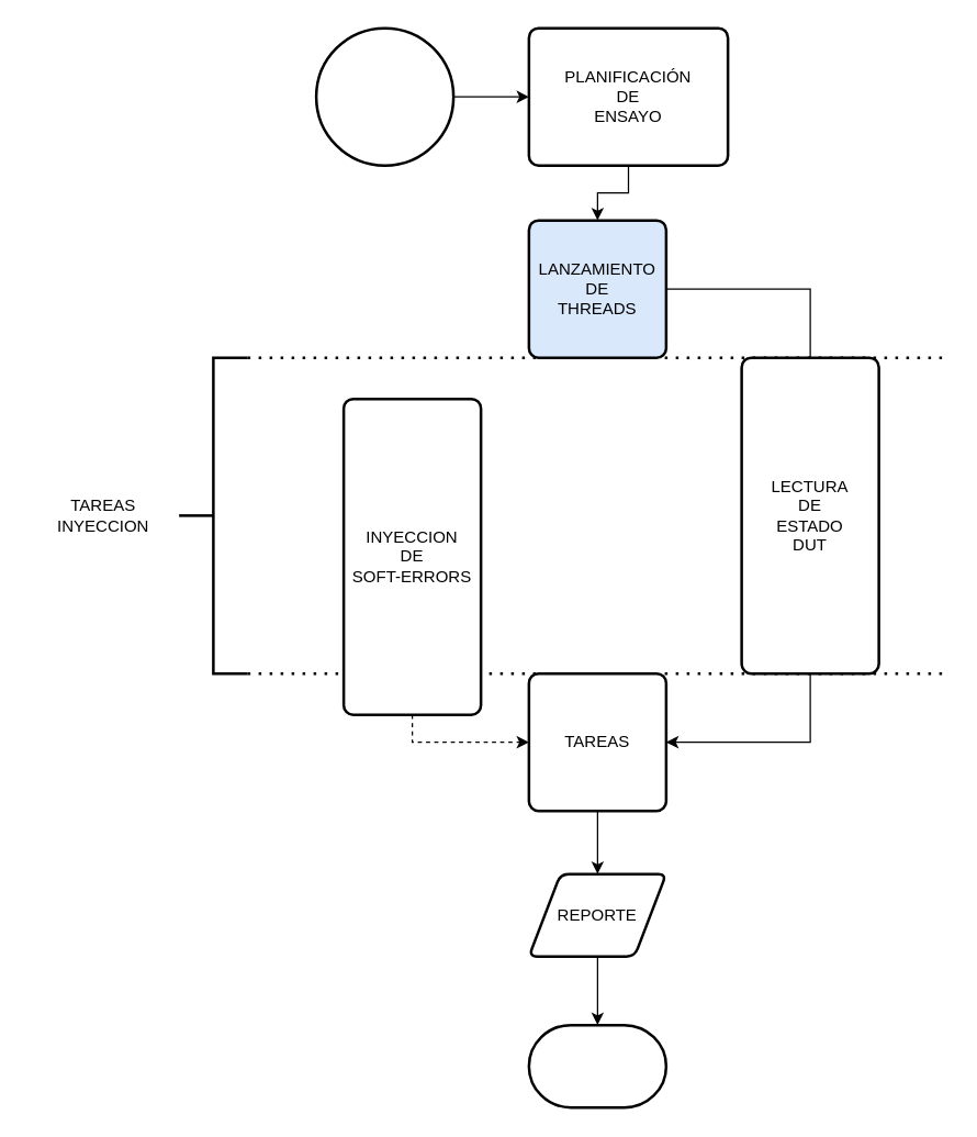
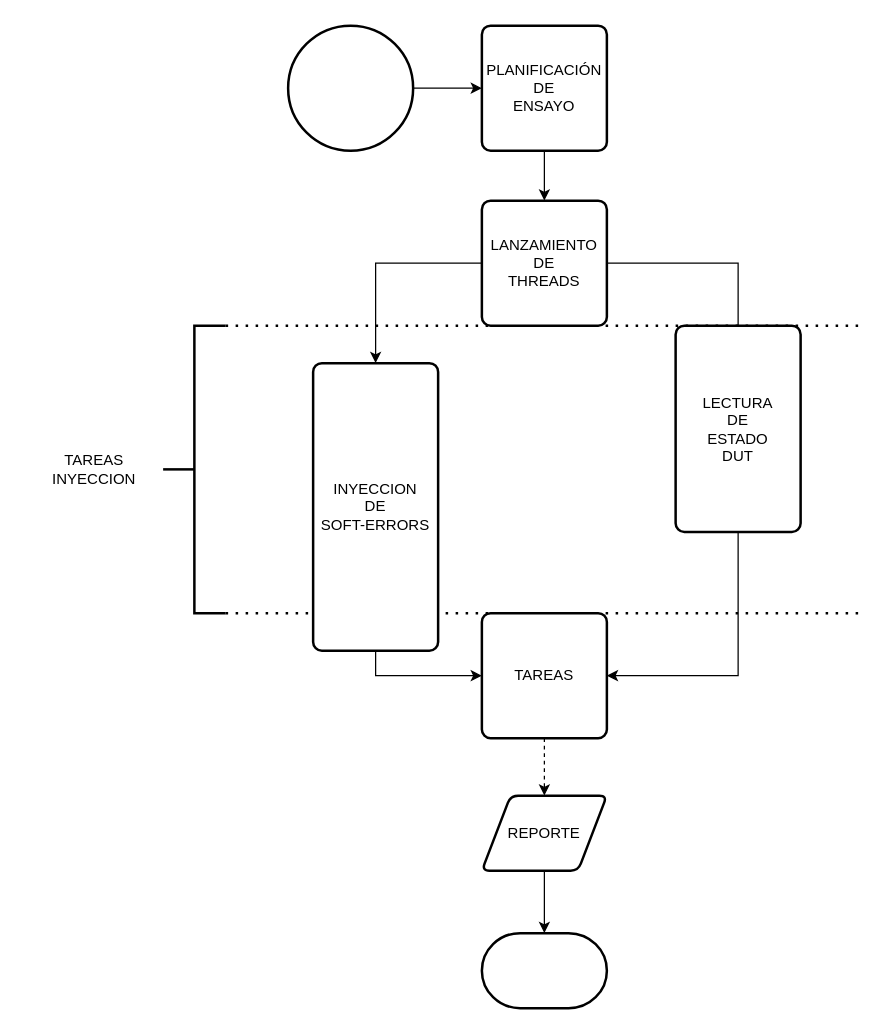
- <mxCell id="12" value="&lt;div&gt;PLANIFICACIÓN&lt;/div&gt;&lt;div&gt;DE&lt;/div&gt;&lt;div&gt;ENSAYO&lt;br&gt;&lt;/div&gt;" style="rounded=1;whiteSpace=wrap;html=1;absoluteArcSize=1;arcSize=14;strokeWidth=2;" vertex="1" parent="1"><mxGeometry x="385" y="20" width="145" height="100" as="geometry" /></mxCell>
+ <mxCell id="12" value="&lt;div&gt;PLANIFICACIÓN&lt;/div&gt;&lt;div&gt;DE&lt;/div&gt;&lt;div&gt;ENSAYO&lt;br&gt;&lt;/div&gt;" style="rounded=1;whiteSpace=wrap;html=1;absoluteArcSize=1;arcSize=14;strokeWidth=2;" vertex="1" parent="1"><mxGeometry x="385" y="20" width="100" height="100" as="geometry" /></mxCell>
+ <mxCell id="17" style="edgeStyle=orthogonalEdgeStyle;rounded=0;orthogonalLoop=1;jettySize=auto;html=1;exitX=0;exitY=0.5;exitDx=0;exitDy=0;entryX=0.5;entryY=0;entryDx=0;entryDy=0;" edge="1" parent="1" source="19" target="14"><mxGeometry relative="1" as="geometry" /></mxCell>
- <mxCell id="19" value="&lt;div&gt;LANZAMIENTO&lt;/div&gt;&lt;div&gt;DE&lt;/div&gt;&lt;div&gt;THREADS&lt;br&gt;&lt;/div&gt;" style="rounded=1;whiteSpace=wrap;html=1;absoluteArcSize=1;arcSize=14;strokeWidth=2;fillColor=#dae8fc;" vertex="1" parent="1"><mxGeometry x="385" y="160" width="100" height="100" as="geometry" /></mxCell>
+ <mxCell id="19" value="&lt;div&gt;LANZAMIENTO&lt;/div&gt;&lt;div&gt;DE&lt;/div&gt;&lt;div&gt;THREADS&lt;br&gt;&lt;/div&gt;" style="rounded=1;whiteSpace=wrap;html=1;absoluteArcSize=1;arcSize=14;strokeWidth=2;" vertex="1" parent="1"><mxGeometry x="385" y="160" width="100" height="100" as="geometry" /></mxCell>
- <mxCell id="16" value="&lt;div&gt;LECTURA&lt;/div&gt;&lt;div&gt;DE&lt;/div&gt;&lt;div&gt;ESTADO&lt;/div&gt;&lt;div&gt;DUT&lt;br&gt;&lt;/div&gt;" style="rounded=1;whiteSpace=wrap;html=1;absoluteArcSize=1;arcSize=14;strokeWidth=2;" vertex="1" parent="1"><mxGeometry x="540" y="260" width="100" height="230" as="geometry" /></mxCell>
+ <mxCell id="16" value="&lt;div&gt;LECTURA&lt;/div&gt;&lt;div&gt;DE&lt;/div&gt;&lt;div&gt;ESTADO&lt;/div&gt;&lt;div&gt;DUT&lt;br&gt;&lt;/div&gt;" style="rounded=1;whiteSpace=wrap;html=1;absoluteArcSize=1;arcSize=14;strokeWidth=2;" vertex="1" parent="1"><mxGeometry x="540" y="260" width="100" height="165" as="geometry" /></mxCell>
- <mxCell id="13" style="edgeStyle=orthogonalEdgeStyle;rounded=0;orthogonalLoop=1;jettySize=auto;html=1;exitX=0.5;exitY=1;exitDx=0;exitDy=0;dashed=1;" edge="1" parent="1" source="14" target="8"><mxGeometry relative="1" as="geometry" /></mxCell>
+ <mxCell id="13" style="edgeStyle=orthogonalEdgeStyle;rounded=0;orthogonalLoop=1;jettySize=auto;html=1;exitX=0.5;exitY=1;exitDx=0;exitDy=0;" edge="1" parent="1" source="14" target="8"><mxGeometry relative="1" as="geometry" /></mxCell>
- <mxCell id="7" style="edgeStyle=orthogonalEdgeStyle;rounded=0;orthogonalLoop=1;jettySize=auto;html=1;exitX=0.5;exitY=1;exitDx=0;exitDy=0;" edge="1" parent="1" source="8" target="10"><mxGeometry relative="1" as="geometry" /></mxCell>
+ <mxCell id="7" style="edgeStyle=orthogonalEdgeStyle;rounded=0;orthogonalLoop=1;jettySize=auto;html=1;exitX=0.5;exitY=1;exitDx=0;exitDy=0;dashed=1;" edge="1" parent="1" source="8" target="10"><mxGeometry relative="1" as="geometry" /></mxCell>
